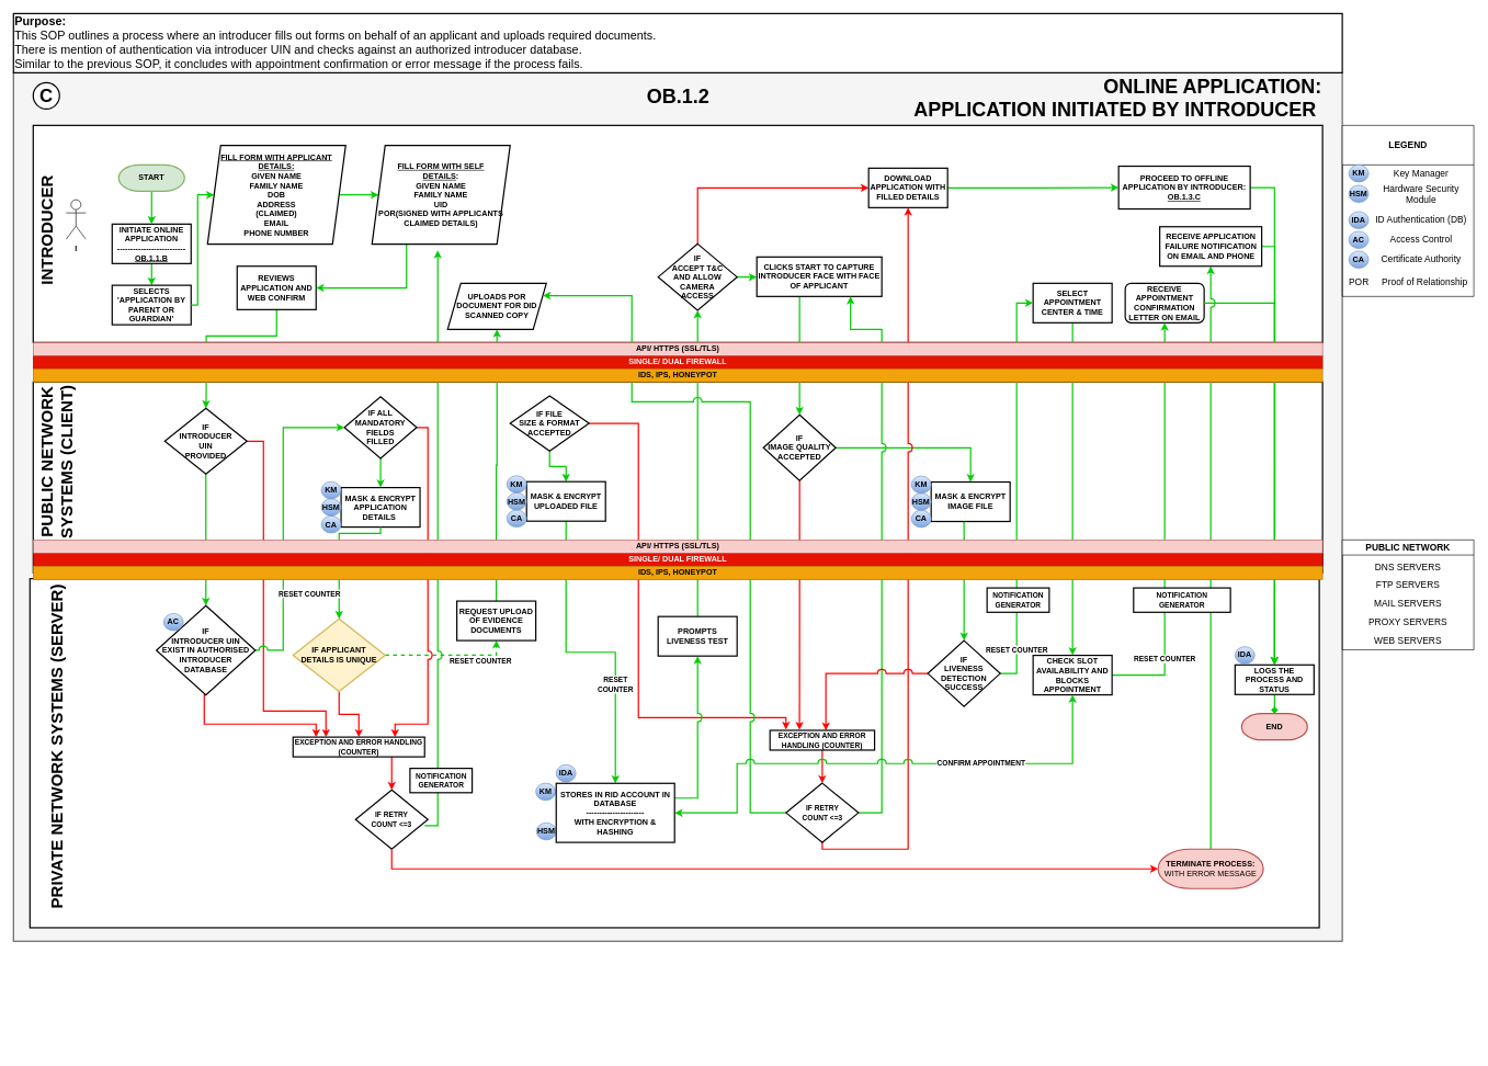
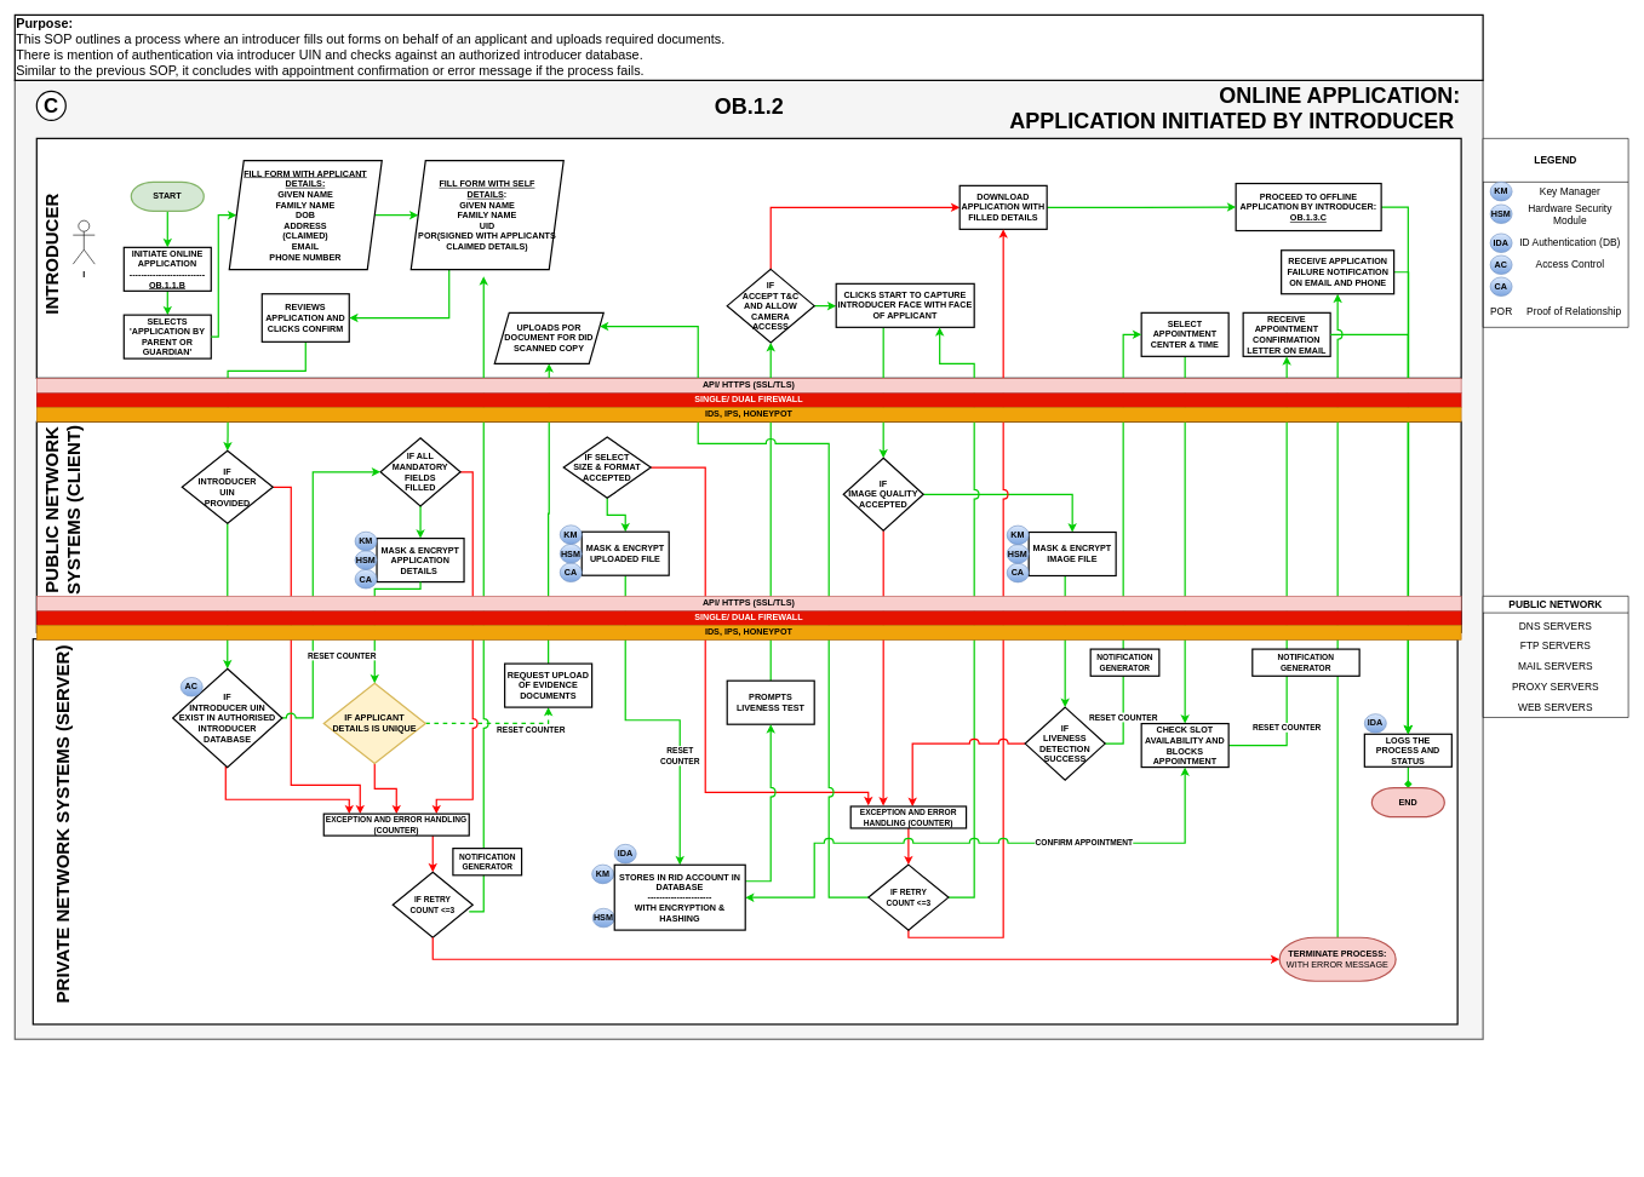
- <mxCell id="74" value="Certificate Authority" style="text;html=1;strokeColor=none;fillColor=none;align=center;verticalAlign=middle;whiteSpace=wrap;rounded=0;fontSize=14;" parent="65" vertex="1"><mxGeometry x="40" y="190" width="160" height="28" as="geometry" /></mxCell>
- <mxCell id="11" value="REVIEWS APPLICATION AND WEB CONFIRM" style="rounded=0;whiteSpace=wrap;html=1;strokeWidth=2;fontStyle=1" parent="1" vertex="1"><mxGeometry x="360" y="404" width="120" height="66" as="geometry" /></mxCell>
+ <mxCell id="11" value="REVIEWS APPLICATION AND CLICKS CONFIRM" style="rounded=0;whiteSpace=wrap;html=1;strokeWidth=2;fontStyle=1" parent="1" vertex="1"><mxGeometry x="360" y="404" width="120" height="66" as="geometry" /></mxCell>
- <mxCell id="26" value="RECEIVE APPOINTMENT CONFIRMATION LETTER ON EMAIL" style="whiteSpace=wrap;html=1;strokeWidth=2;fontStyle=1;rounded=1;" parent="1" vertex="1"><mxGeometry x="1710" y="430" width="120" height="60" as="geometry" /></mxCell>
+ <mxCell id="26" value="RECEIVE APPOINTMENT CONFIRMATION LETTER ON EMAIL" style="rounded=0;whiteSpace=wrap;html=1;strokeWidth=2;fontStyle=1" parent="1" vertex="1"><mxGeometry x="1710" y="430" width="120" height="60" as="geometry" /></mxCell>
- <mxCell id="34" value="IF FILE&lt;br&gt;SIZE &amp;amp; FORMAT ACCEPTED" style="rounded=0;whiteSpace=wrap;html=1;strokeWidth=2;fontStyle=1;shape=rhombus;perimeter=rhombusPerimeter;" parent="1" vertex="1"><mxGeometry x="775" y="601" width="120" height="84" as="geometry" /></mxCell>
+ <mxCell id="34" value="IF SELECT&lt;br&gt;SIZE &amp;amp; FORMAT ACCEPTED" style="rounded=0;whiteSpace=wrap;html=1;strokeWidth=2;fontStyle=1;shape=rhombus;perimeter=rhombusPerimeter;" parent="1" vertex="1"><mxGeometry x="775" y="601" width="120" height="84" as="geometry" /></mxCell>
